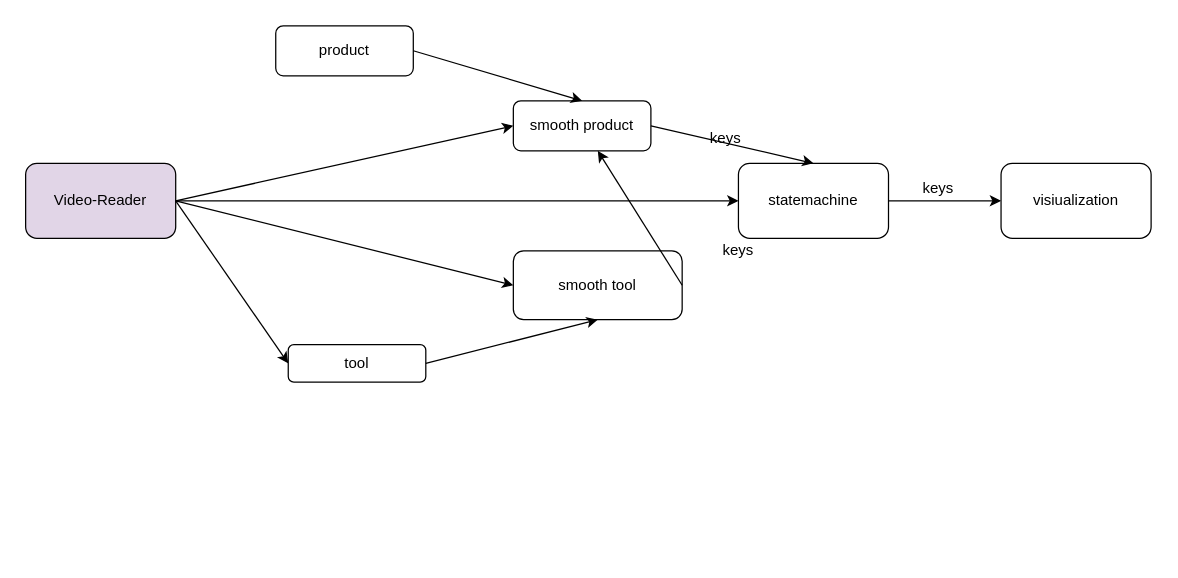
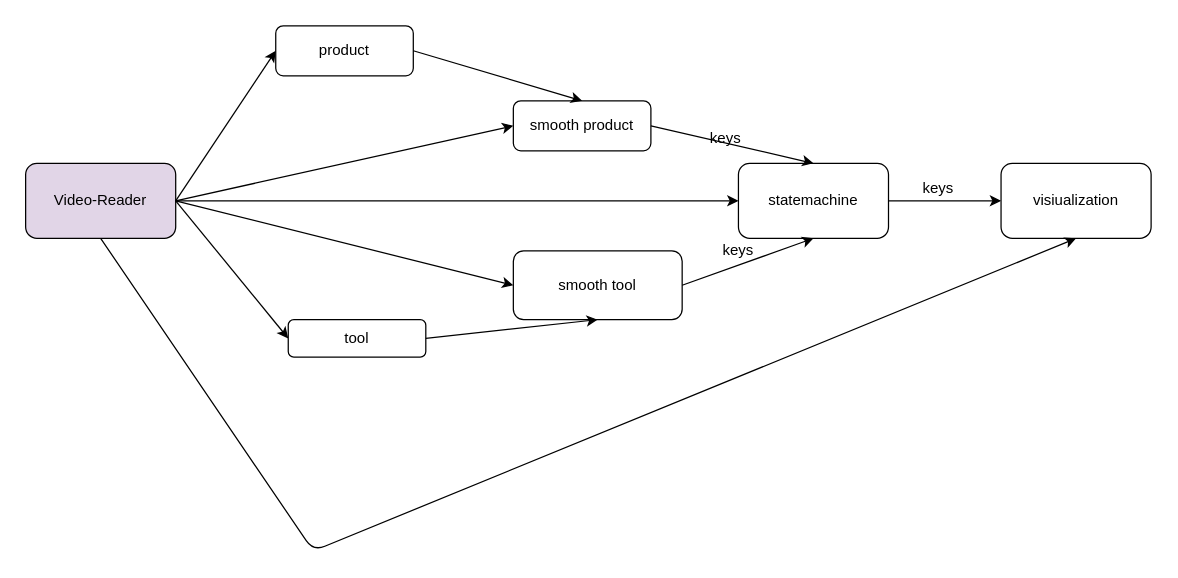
+ <mxCell id="3" value="" style="endArrow=classic;html=1;exitX=1;exitY=0.5;exitDx=0;exitDy=0;entryX=0;entryY=0.5;entryDx=0;entryDy=0;" edge="1" parent="1" source="2" target="4"><mxGeometry width="50" height="50" relative="1" as="geometry"><mxPoint x="60" y="190" as="sourcePoint" /><mxPoint x="260" y="110" as="targetPoint" /></mxGeometry></mxCell>
- <mxCell id="16" value="" style="endArrow=classic;html=1;exitX=1;exitY=0.5;exitDx=0;exitDy=0;" edge="1" parent="1" source="10" target="8"><mxGeometry width="50" height="50" relative="1" as="geometry"><mxPoint x="60" y="190" as="sourcePoint" /><mxPoint x="110" y="140" as="targetPoint" /></mxGeometry></mxCell>
+ <mxCell id="16" value="" style="endArrow=classic;html=1;exitX=1;exitY=0.5;exitDx=0;exitDy=0;entryX=0.5;entryY=1;entryDx=0;entryDy=0;" edge="1" parent="1" source="10" target="13"><mxGeometry width="50" height="50" relative="1" as="geometry"><mxPoint x="60" y="190" as="sourcePoint" /><mxPoint x="110" y="140" as="targetPoint" /></mxGeometry></mxCell>
- <mxCell id="6" value="tool" style="rounded=1;whiteSpace=wrap;html=1;" vertex="1" parent="1"><mxGeometry x="230" y="275" width="110" height="30" as="geometry" /></mxCell>
+ <mxCell id="6" value="tool" style="rounded=1;whiteSpace=wrap;html=1;" vertex="1" parent="1"><mxGeometry x="230" y="255" width="110" height="30" as="geometry" /></mxCell>
+ <mxCell id="20" value="" style="endArrow=classic;html=1;exitX=0.5;exitY=1;exitDx=0;exitDy=0;entryX=0.5;entryY=1;entryDx=0;entryDy=0;" edge="1" parent="1" source="2" target="17"><mxGeometry width="50" height="50" relative="1" as="geometry"><mxPoint x="380" y="190" as="sourcePoint" /><mxPoint x="530" y="570" as="targetPoint" /><Array as="points"><mxPoint x="250" y="440" /></Array></mxGeometry></mxCell>
